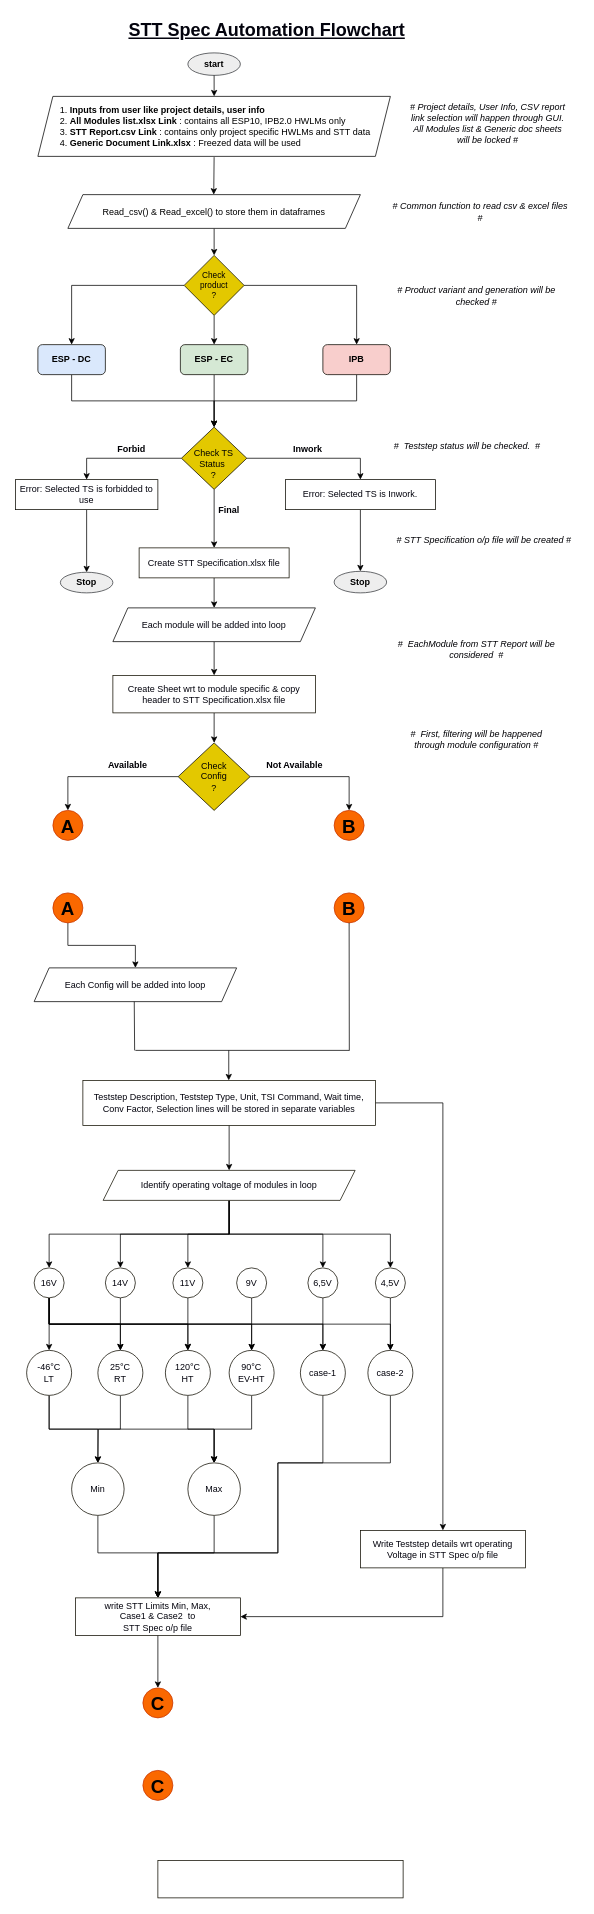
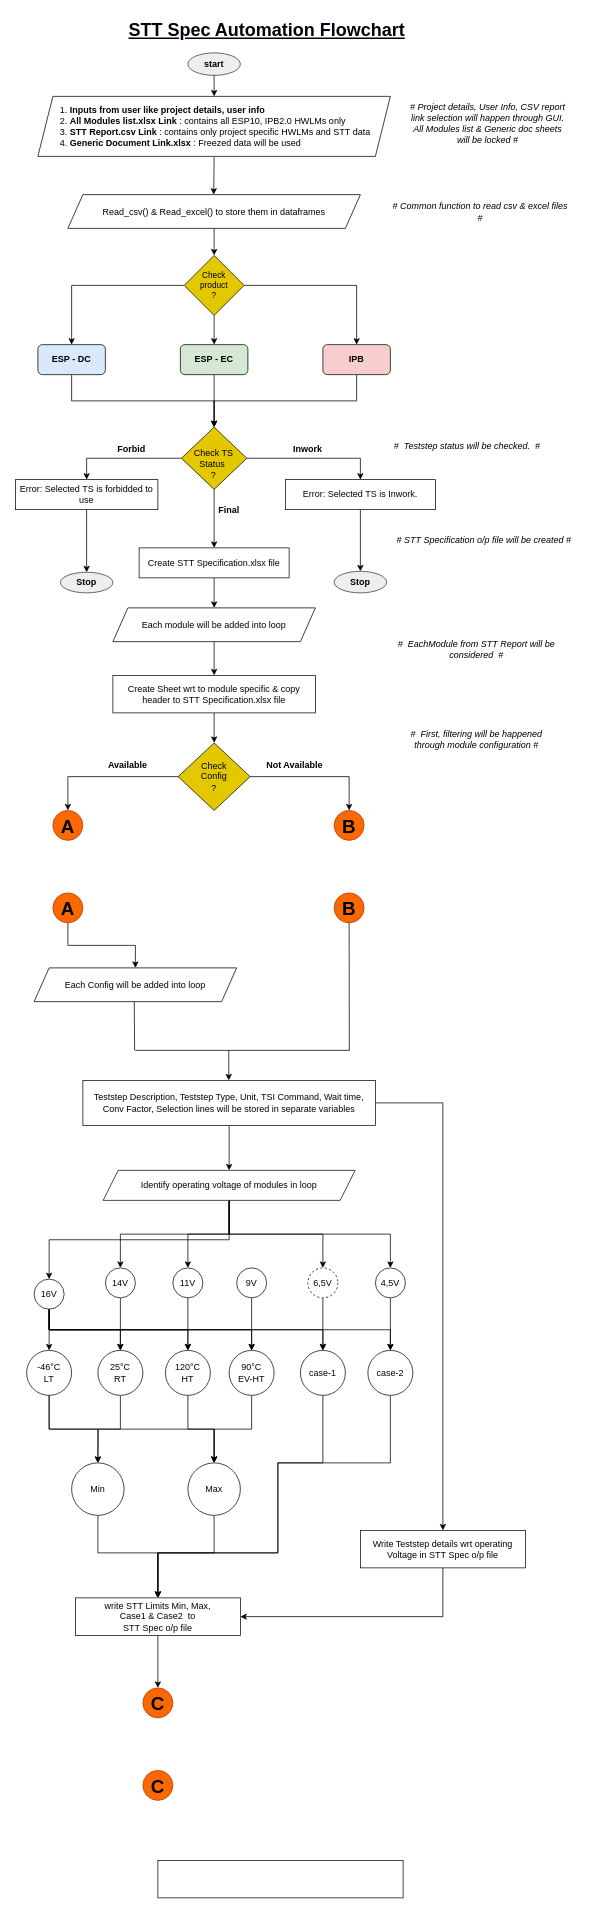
- <mxCell id="16" value="# Product variant and generation will be checked #" style="text;html=1;strokeColor=none;fillColor=none;align=center;verticalAlign=middle;whiteSpace=wrap;rounded=0;fontColor=#000005;fontStyle=2" vertex="1" parent="1"><mxGeometry x="510" y="359" width="250" height="70" as="geometry" /></mxCell>
- <mxCell id="73" value="16V" style="ellipse;whiteSpace=wrap;html=1;aspect=fixed;labelBackgroundColor=none;fontSize=12;fontColor=#03030D;strokeColor=#0F0D00;" vertex="1" parent="1"><mxGeometry x="45" y="1690" width="40" height="40" as="geometry" /></mxCell>
+ <mxCell id="73" value="16V" style="ellipse;whiteSpace=wrap;html=1;aspect=fixed;labelBackgroundColor=none;fontSize=12;fontColor=#03030D;strokeColor=#0F0D00;" vertex="1" parent="1"><mxGeometry x="45" y="1705" width="40" height="40" as="geometry" /></mxCell>
- <mxCell id="83" value="6,5V" style="ellipse;whiteSpace=wrap;html=1;aspect=fixed;labelBackgroundColor=none;fontSize=12;fontColor=#03030D;strokeColor=#0F0D00;" vertex="1" parent="1"><mxGeometry x="410" y="1690" width="40" height="40" as="geometry" /></mxCell>
+ <mxCell id="83" value="6,5V" style="ellipse;whiteSpace=wrap;html=1;aspect=fixed;labelBackgroundColor=none;fontSize=12;fontColor=#03030D;strokeColor=#0F0D00;dashed=1;" vertex="1" parent="1"><mxGeometry x="410" y="1690" width="40" height="40" as="geometry" /></mxCell>
